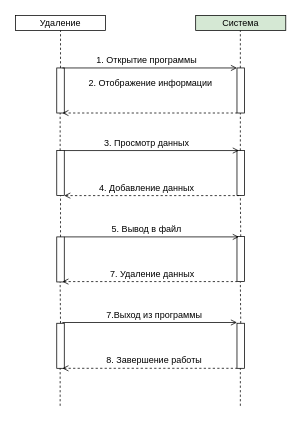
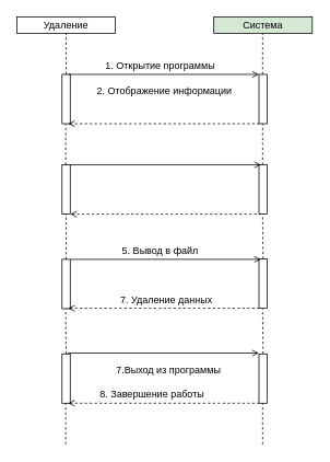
- <mxCell id="32" value="3. Просмотр данных" style="text;html=1;strokeColor=none;fillColor=none;align=center;verticalAlign=middle;whiteSpace=wrap;rounded=0;" vertex="1" parent="1"><mxGeometry x="130" y="180" width="130" height="20" as="geometry" /></mxCell>
- <mxCell id="33" value="4. Добавление данных" style="text;html=1;strokeColor=none;fillColor=none;align=center;verticalAlign=middle;whiteSpace=wrap;rounded=0;" vertex="1" parent="1"><mxGeometry x="120" y="240" width="150" height="20" as="geometry" /></mxCell>
- <mxCell id="36" value="7.Выход из программы" style="text;html=1;strokeColor=none;fillColor=none;align=center;verticalAlign=middle;whiteSpace=wrap;rounded=0;" vertex="1" parent="1"><mxGeometry x="125" y="410" width="160" height="20" as="geometry" /></mxCell>
+ <mxCell id="36" value="7.Выход из программы" style="text;html=1;strokeColor=none;fillColor=none;align=center;verticalAlign=middle;whiteSpace=wrap;rounded=0;" vertex="1" parent="1"><mxGeometry x="125" y="440" width="160" height="20" as="geometry" /></mxCell>
- <mxCell id="37" value="8. Завершение работы" style="text;html=1;strokeColor=none;fillColor=none;align=center;verticalAlign=middle;whiteSpace=wrap;rounded=0;" vertex="1" parent="1"><mxGeometry x="125" y="470" width="160" height="20" as="geometry" /></mxCell>
+ <mxCell id="37" value="8. Завершение работы" style="text;html=1;strokeColor=none;fillColor=none;align=center;verticalAlign=middle;whiteSpace=wrap;rounded=0;" vertex="1" parent="1"><mxGeometry x="105" y="470" width="160" height="20" as="geometry" /></mxCell>
